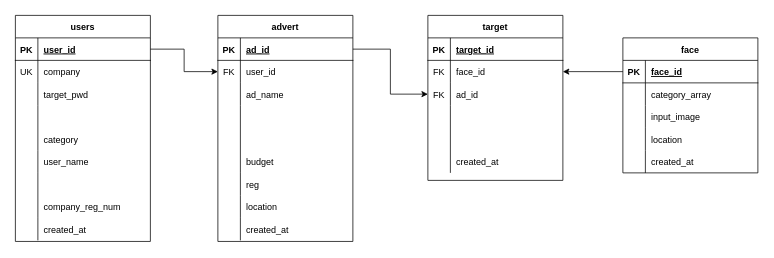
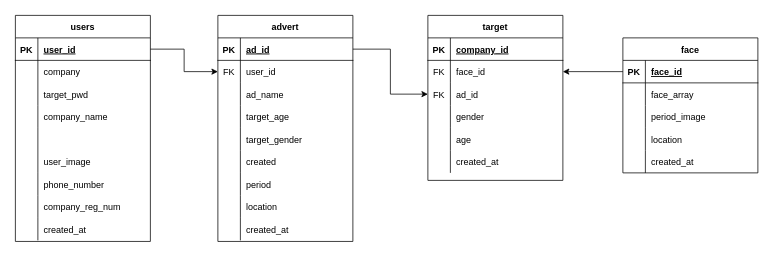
- <mxCell id="61" value="target_id" style="shape=partialRectangle;connectable=0;fillColor=none;top=0;left=0;bottom=0;right=0;align=left;spacingLeft=6;fontStyle=5;overflow=hidden;" parent="59" vertex="1"><mxGeometry x="30" width="150" height="30" as="geometry" /></mxCell>
+ <mxCell id="61" value="company_id" style="shape=partialRectangle;connectable=0;fillColor=none;top=0;left=0;bottom=0;right=0;align=left;spacingLeft=6;fontStyle=5;overflow=hidden;" parent="59" vertex="1"><mxGeometry x="30" width="150" height="30" as="geometry" /></mxCell>
- <mxCell id="7" value="UK" style="shape=partialRectangle;connectable=0;fillColor=none;top=0;left=0;bottom=0;right=0;editable=1;overflow=hidden;" parent="6" vertex="1"><mxGeometry width="30" height="30" as="geometry" /></mxCell>
- <mxCell id="83" value="category_array" style="shape=partialRectangle;connectable=0;fillColor=none;top=0;left=0;bottom=0;right=0;align=left;spacingLeft=6;overflow=hidden;" parent="81" vertex="1"><mxGeometry x="30" width="150" height="30" as="geometry" /></mxCell>
+ <mxCell id="83" value="face_array" style="shape=partialRectangle;connectable=0;fillColor=none;top=0;left=0;bottom=0;right=0;align=left;spacingLeft=6;overflow=hidden;" parent="81" vertex="1"><mxGeometry x="30" width="150" height="30" as="geometry" /></mxCell>
+ <mxCell id="14" value="company_name" style="shape=partialRectangle;connectable=0;fillColor=none;top=0;left=0;bottom=0;right=0;align=left;spacingLeft=6;overflow=hidden;" parent="12" vertex="1"><mxGeometry x="30" width="150" height="30" as="geometry" /></mxCell>
+ <mxCell id="42" value="target_age" style="shape=partialRectangle;connectable=0;fillColor=none;top=0;left=0;bottom=0;right=0;align=left;spacingLeft=6;overflow=hidden;" parent="40" vertex="1"><mxGeometry x="30" width="150" height="30" as="geometry" /></mxCell>
+ <mxCell id="70" value="gender" style="shape=partialRectangle;connectable=0;fillColor=none;top=0;left=0;bottom=0;right=0;align=left;spacingLeft=6;overflow=hidden;" parent="68" vertex="1"><mxGeometry x="30" width="150" height="30" as="geometry" /></mxCell>
- <mxCell id="86" value="input_image" style="shape=partialRectangle;connectable=0;fillColor=none;top=0;left=0;bottom=0;right=0;align=left;spacingLeft=6;overflow=hidden;" parent="84" vertex="1"><mxGeometry x="30" width="150" height="30" as="geometry" /></mxCell>
+ <mxCell id="86" value="period_image" style="shape=partialRectangle;connectable=0;fillColor=none;top=0;left=0;bottom=0;right=0;align=left;spacingLeft=6;overflow=hidden;" parent="84" vertex="1"><mxGeometry x="30" width="150" height="30" as="geometry" /></mxCell>
- <mxCell id="17" value="category" style="shape=partialRectangle;connectable=0;fillColor=none;top=0;left=0;bottom=0;right=0;align=left;spacingLeft=6;overflow=hidden;" parent="15" vertex="1"><mxGeometry x="30" width="150" height="30" as="geometry" /></mxCell>
+ <mxCell id="45" value="target_gender" style="shape=partialRectangle;connectable=0;fillColor=none;top=0;left=0;bottom=0;right=0;align=left;spacingLeft=6;overflow=hidden;" parent="43" vertex="1"><mxGeometry x="30" width="150" height="30" as="geometry" /></mxCell>
+ <mxCell id="73" value="age" style="shape=partialRectangle;connectable=0;fillColor=none;top=0;left=0;bottom=0;right=0;align=left;spacingLeft=6;overflow=hidden;" parent="71" vertex="1"><mxGeometry x="30" width="150" height="30" as="geometry" /></mxCell>
- <mxCell id="20" value="user_name" style="shape=partialRectangle;connectable=0;fillColor=none;top=0;left=0;bottom=0;right=0;align=left;spacingLeft=6;overflow=hidden;" parent="18" vertex="1"><mxGeometry x="30" width="150" height="30" as="geometry" /></mxCell>
+ <mxCell id="20" value="user_image" style="shape=partialRectangle;connectable=0;fillColor=none;top=0;left=0;bottom=0;right=0;align=left;spacingLeft=6;overflow=hidden;" parent="18" vertex="1"><mxGeometry x="30" width="150" height="30" as="geometry" /></mxCell>
- <mxCell id="48" value="budget" style="shape=partialRectangle;connectable=0;fillColor=none;top=0;left=0;bottom=0;right=0;align=left;spacingLeft=6;overflow=hidden;" parent="46" vertex="1"><mxGeometry x="30" width="150" height="30" as="geometry" /></mxCell>
+ <mxCell id="48" value="created" style="shape=partialRectangle;connectable=0;fillColor=none;top=0;left=0;bottom=0;right=0;align=left;spacingLeft=6;overflow=hidden;" parent="46" vertex="1"><mxGeometry x="30" width="150" height="30" as="geometry" /></mxCell>
+ <mxCell id="23" value="phone_number" style="shape=partialRectangle;connectable=0;fillColor=none;top=0;left=0;bottom=0;right=0;align=left;spacingLeft=6;overflow=hidden;" parent="21" vertex="1"><mxGeometry x="30" width="150" height="30" as="geometry" /></mxCell>
- <mxCell id="51" value="reg" style="shape=partialRectangle;connectable=0;fillColor=none;top=0;left=0;bottom=0;right=0;align=left;spacingLeft=6;overflow=hidden;" parent="49" vertex="1"><mxGeometry x="30" width="150" height="30" as="geometry" /></mxCell>
+ <mxCell id="51" value="period" style="shape=partialRectangle;connectable=0;fillColor=none;top=0;left=0;bottom=0;right=0;align=left;spacingLeft=6;overflow=hidden;" parent="49" vertex="1"><mxGeometry x="30" width="150" height="30" as="geometry" /></mxCell>
